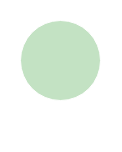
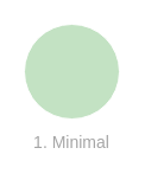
+ <mxCell id="3" value="1. Minimal" style="rounded=0;whiteSpace=wrap;html=1;strokeColor=none;fontSize=14;fontColor=#a5a5a5;fillColor=none;" parent="1" vertex="1"><mxGeometry x="20" y="110" width="80" height="20" as="geometry" /></mxCell>
